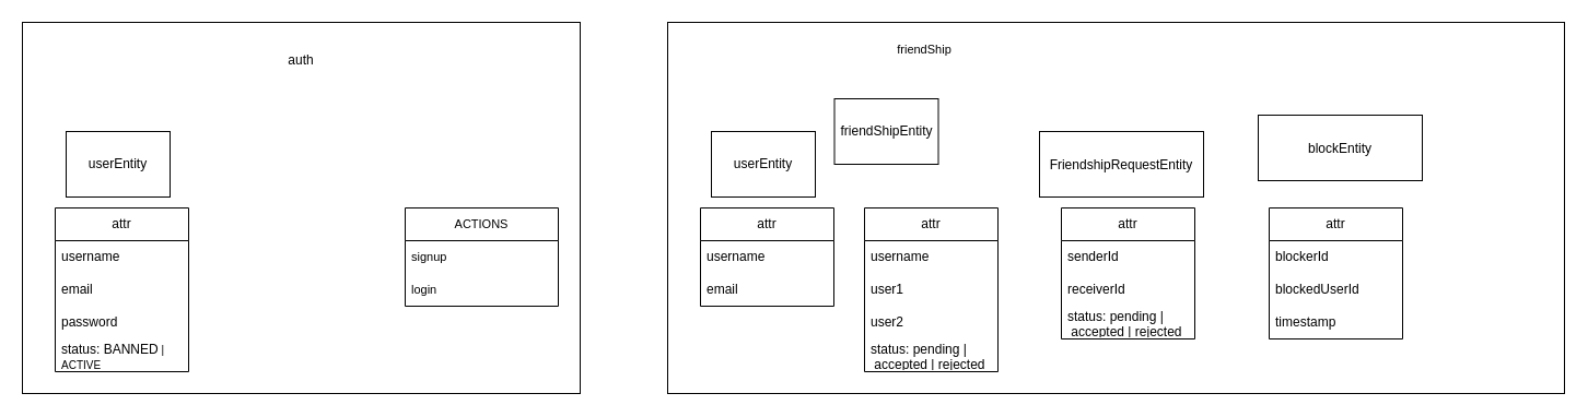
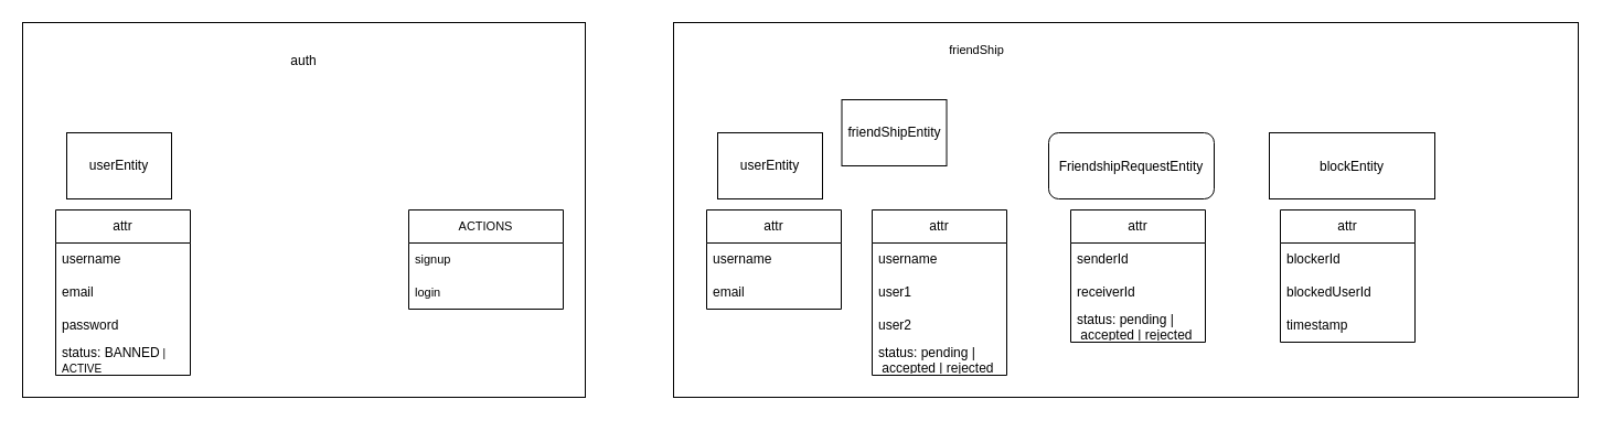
- <mxCell id="14" value="friendShip" style="text;html=1;strokeColor=none;fillColor=none;align=center;verticalAlign=middle;whiteSpace=wrap;rounded=0;fontSize=11;" vertex="1" parent="1"><mxGeometry x="815" y="30" width="60" height="30" as="geometry" /></mxCell>
+ <mxCell id="14" value="friendShip" style="text;html=1;strokeColor=none;fillColor=none;align=center;verticalAlign=middle;whiteSpace=wrap;rounded=0;fontSize=11;" vertex="1" parent="1"><mxGeometry x="855" y="30" width="60" height="30" as="geometry" /></mxCell>
- <mxCell id="30" value="blockEntity&lt;span style=&quot;color: rgb(255, 255, 255); font-family: &amp;quot;Söhne Mono&amp;quot;, Monaco, &amp;quot;Andale Mono&amp;quot;, &amp;quot;Ubuntu Mono&amp;quot;, monospace; font-size: 14px; text-align: left; background-color: rgb(0, 0, 0);&quot;&gt;&lt;/span&gt;" style="rounded=0;whiteSpace=wrap;html=1;" vertex="1" parent="1"><mxGeometry x="1150" y="105" width="150" height="60" as="geometry" /></mxCell>
+ <mxCell id="30" value="blockEntity&lt;span style=&quot;color: rgb(255, 255, 255); font-family: &amp;quot;Söhne Mono&amp;quot;, Monaco, &amp;quot;Andale Mono&amp;quot;, &amp;quot;Ubuntu Mono&amp;quot;, monospace; font-size: 14px; text-align: left; background-color: rgb(0, 0, 0);&quot;&gt;&lt;/span&gt;" style="rounded=0;whiteSpace=wrap;html=1;" vertex="1" parent="1"><mxGeometry x="1150" y="120" width="150" height="60" as="geometry" /></mxCell>
- <mxCell id="25" value="FriendshipRequestEntity&lt;span style=&quot;color: rgb(255, 255, 255); font-family: &amp;quot;Söhne Mono&amp;quot;, Monaco, &amp;quot;Andale Mono&amp;quot;, &amp;quot;Ubuntu Mono&amp;quot;, monospace; font-size: 14px; text-align: left; background-color: rgb(0, 0, 0);&quot;&gt;&lt;/span&gt;" style="rounded=0;whiteSpace=wrap;html=1;" vertex="1" parent="1"><mxGeometry x="950" y="120" width="150" height="60" as="geometry" /></mxCell>
+ <mxCell id="25" value="FriendshipRequestEntity&lt;span style=&quot;color: rgb(255, 255, 255); font-family: &amp;quot;Söhne Mono&amp;quot;, Monaco, &amp;quot;Andale Mono&amp;quot;, &amp;quot;Ubuntu Mono&amp;quot;, monospace; font-size: 14px; text-align: left; background-color: rgb(0, 0, 0);&quot;&gt;&lt;/span&gt;" style="whiteSpace=wrap;html=1;rounded=1;" vertex="1" parent="1"><mxGeometry x="950" y="120" width="150" height="60" as="geometry" /></mxCell>
